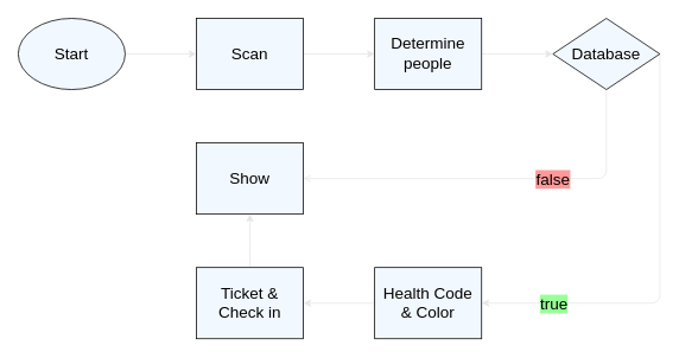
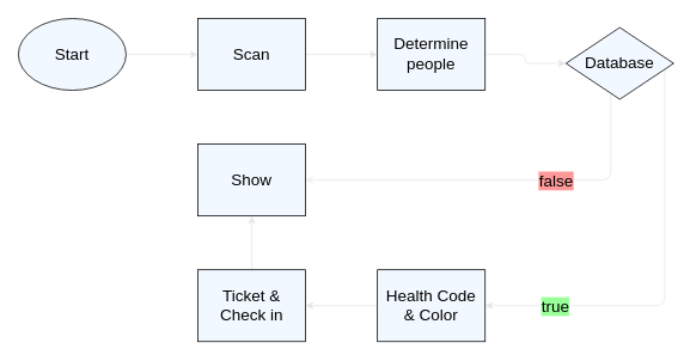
- <mxCell id="12" value="Database" style="rhombus;whiteSpace=wrap;html=1;fontSize=18;fillColor=#F2F8FF;" parent="1" vertex="1"><mxGeometry x="620" y="20" width="120" height="80" as="geometry" /></mxCell>
+ <mxCell id="12" value="Database" style="rhombus;whiteSpace=wrap;html=1;fontSize=18;fillColor=#F2F8FF;" parent="1" vertex="1"><mxGeometry x="630" y="30" width="120" height="80" as="geometry" /></mxCell>
